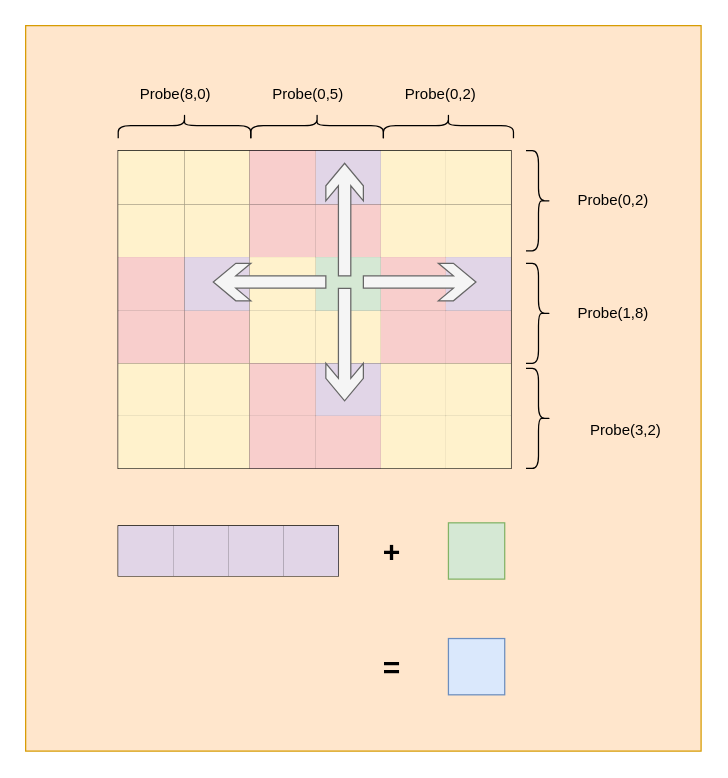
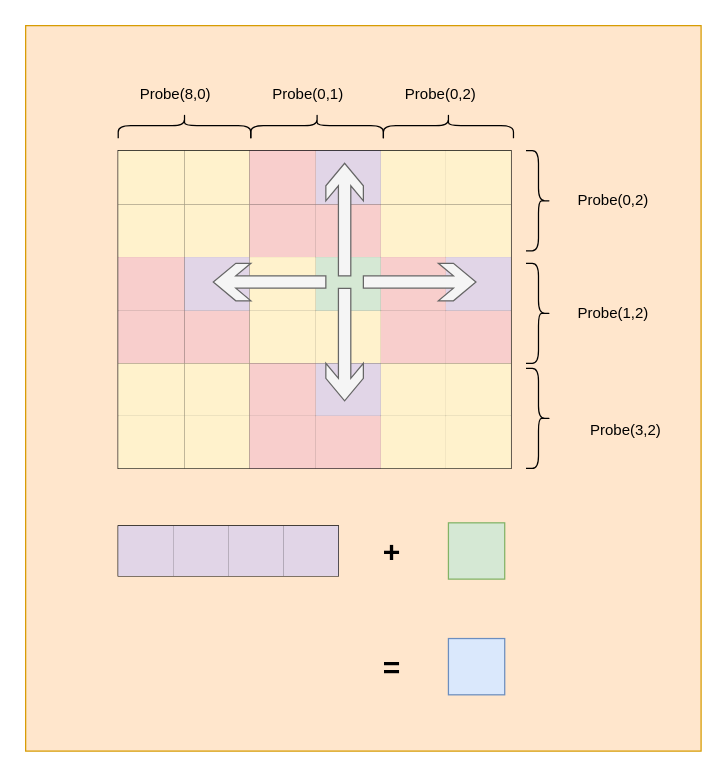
- <mxCell id="63" value="Probe(0,5)" style="text;html=1;align=center;verticalAlign=middle;whiteSpace=wrap;rounded=0;" vertex="1" parent="1"><mxGeometry x="216" y="60" width="60" height="30" as="geometry" /></mxCell>
+ <mxCell id="63" value="Probe(0,1)" style="text;html=1;align=center;verticalAlign=middle;whiteSpace=wrap;rounded=0;" vertex="1" parent="1"><mxGeometry x="216" y="60" width="60" height="30" as="geometry" /></mxCell>
- <mxCell id="69" value="Probe(1,8)" style="text;html=1;align=center;verticalAlign=middle;whiteSpace=wrap;rounded=0;" vertex="1" parent="1"><mxGeometry x="460" y="235" width="60" height="30" as="geometry" /></mxCell>
+ <mxCell id="69" value="Probe(1,2)" style="text;html=1;align=center;verticalAlign=middle;whiteSpace=wrap;rounded=0;" vertex="1" parent="1"><mxGeometry x="460" y="235" width="60" height="30" as="geometry" /></mxCell>
